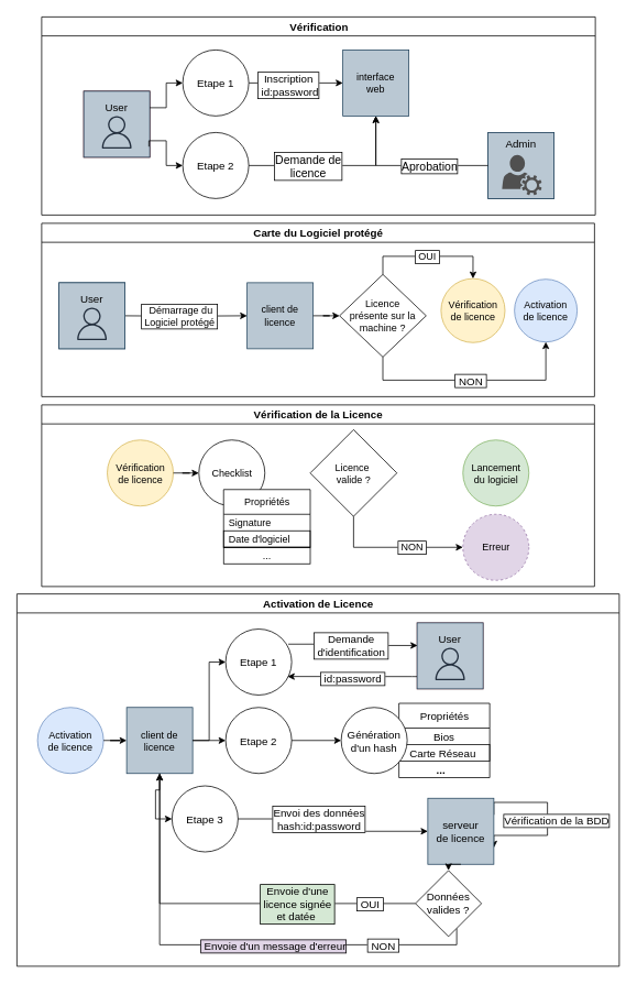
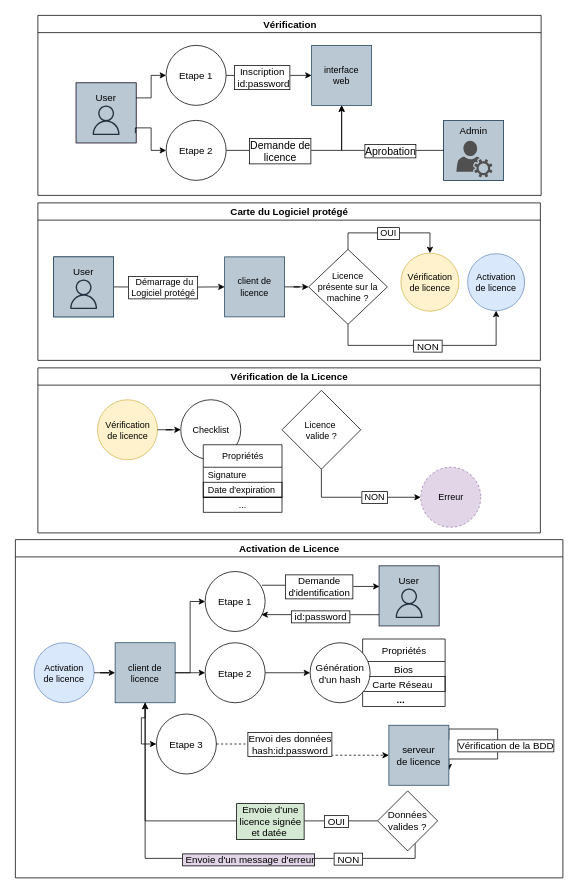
- <mxCell id="41" value="Lancement&lt;br style=&quot;font-size: 12px;&quot;&gt;du logiciel" style="ellipse;whiteSpace=wrap;html=1;aspect=fixed;labelBackgroundColor=none;labelBorderColor=none;fontSize=12;fillColor=#d5e8d4;strokeColor=#82b366;" parent="38" vertex="1"><mxGeometry x="431" y="12.5" width="80" height="80" as="geometry" /></mxCell>
- <mxCell id="50" value="Date d'logiciel" style="text;strokeColor=default;fillColor=none;align=left;verticalAlign=middle;spacingLeft=4;spacingRight=4;overflow=hidden;points=[[0,0.5],[1,0.5]];portConstraint=eastwest;rotatable=0;labelBackgroundColor=none;labelBorderColor=none;fontSize=12;html=1;" parent="48" vertex="1"><mxGeometry y="50" width="105" height="20" as="geometry" /></mxCell>
+ <mxCell id="50" value="Date d'expiration" style="text;strokeColor=default;fillColor=none;align=left;verticalAlign=middle;spacingLeft=4;spacingRight=4;overflow=hidden;points=[[0,0.5],[1,0.5]];portConstraint=eastwest;rotatable=0;labelBackgroundColor=none;labelBorderColor=none;fontSize=12;html=1;" parent="48" vertex="1"><mxGeometry y="50" width="105" height="20" as="geometry" /></mxCell>
- <mxCell id="73" style="edgeStyle=orthogonalEdgeStyle;rounded=0;orthogonalLoop=1;jettySize=auto;html=1;entryX=0;entryY=0.5;entryDx=0;entryDy=0;fontSize=13;exitX=1;exitY=0.5;exitDx=0;exitDy=0;" parent="53" source="66" target="70" edge="1"><mxGeometry x="418" y="87.5" as="geometry"><mxPoint x="267" y="257.5" as="sourcePoint" /><mxPoint x="468" y="317.5" as="targetPoint" /></mxGeometry></mxCell>
+ <mxCell id="73" style="edgeStyle=orthogonalEdgeStyle;rounded=0;orthogonalLoop=1;jettySize=auto;html=1;entryX=0;entryY=0.5;entryDx=0;entryDy=0;fontSize=13;exitX=1;exitY=0.5;exitDx=0;exitDy=0;dashed=1;" parent="53" source="66" target="70" edge="1"><mxGeometry x="418" y="87.5" as="geometry"><mxPoint x="267" y="257.5" as="sourcePoint" /><mxPoint x="468" y="317.5" as="targetPoint" /></mxGeometry></mxCell>
- <mxCell id="89" value="" style="edgeStyle=orthogonalEdgeStyle;rounded=0;orthogonalLoop=1;jettySize=auto;html=1;fontSize=13;exitX=0.5;exitY=1;exitDx=0;exitDy=0;entryX=0.5;entryY=0;entryDx=0;entryDy=0;" parent="53" source="70" target="88" edge="1"><mxGeometry x="-2" as="geometry"><mxPoint x="508" y="267.5" as="sourcePoint" /><mxPoint x="508" y="297.5" as="targetPoint" /></mxGeometry></mxCell>
